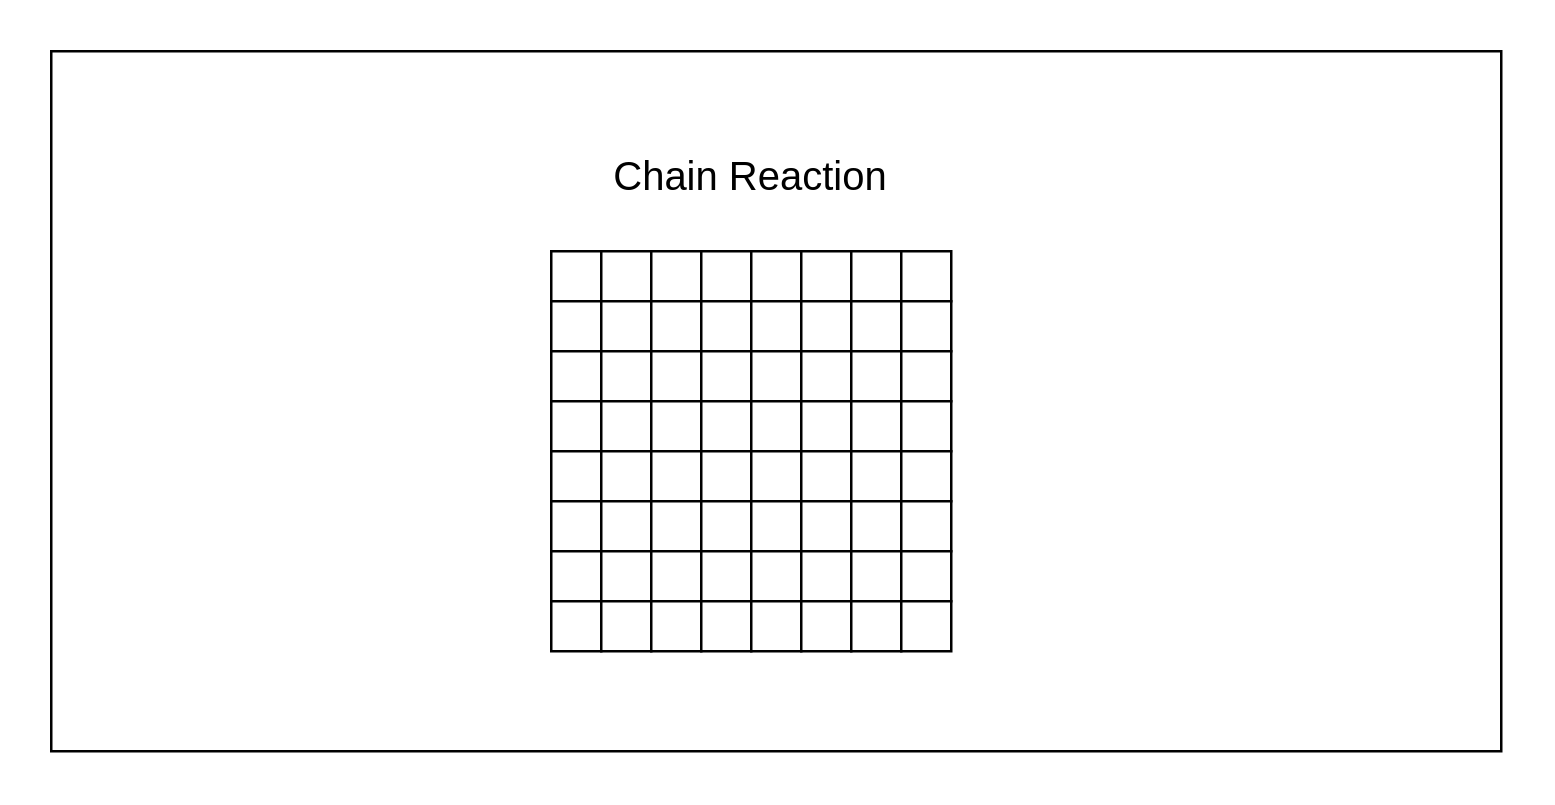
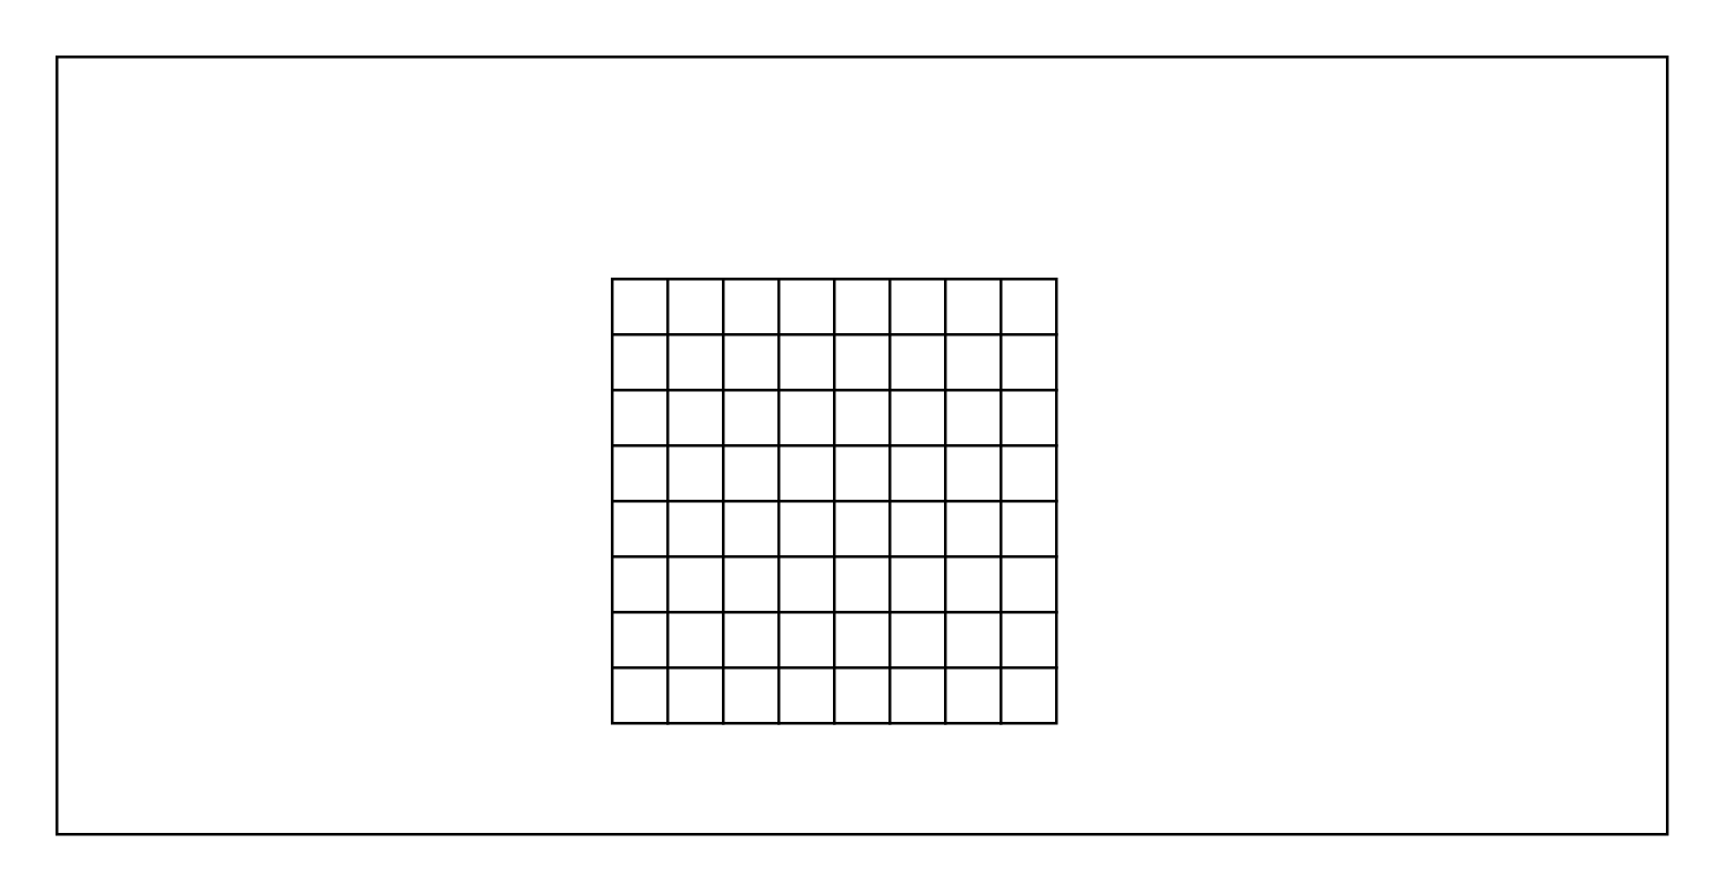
- <mxCell id="3" value="Chain Reaction" style="text;html=1;strokeColor=none;fillColor=none;align=center;verticalAlign=middle;whiteSpace=wrap;rounded=0;strokeWidth=3;fontSize=16;" vertex="1" parent="1"><mxGeometry x="225" y="60" width="150" height="20" as="geometry" /></mxCell>
